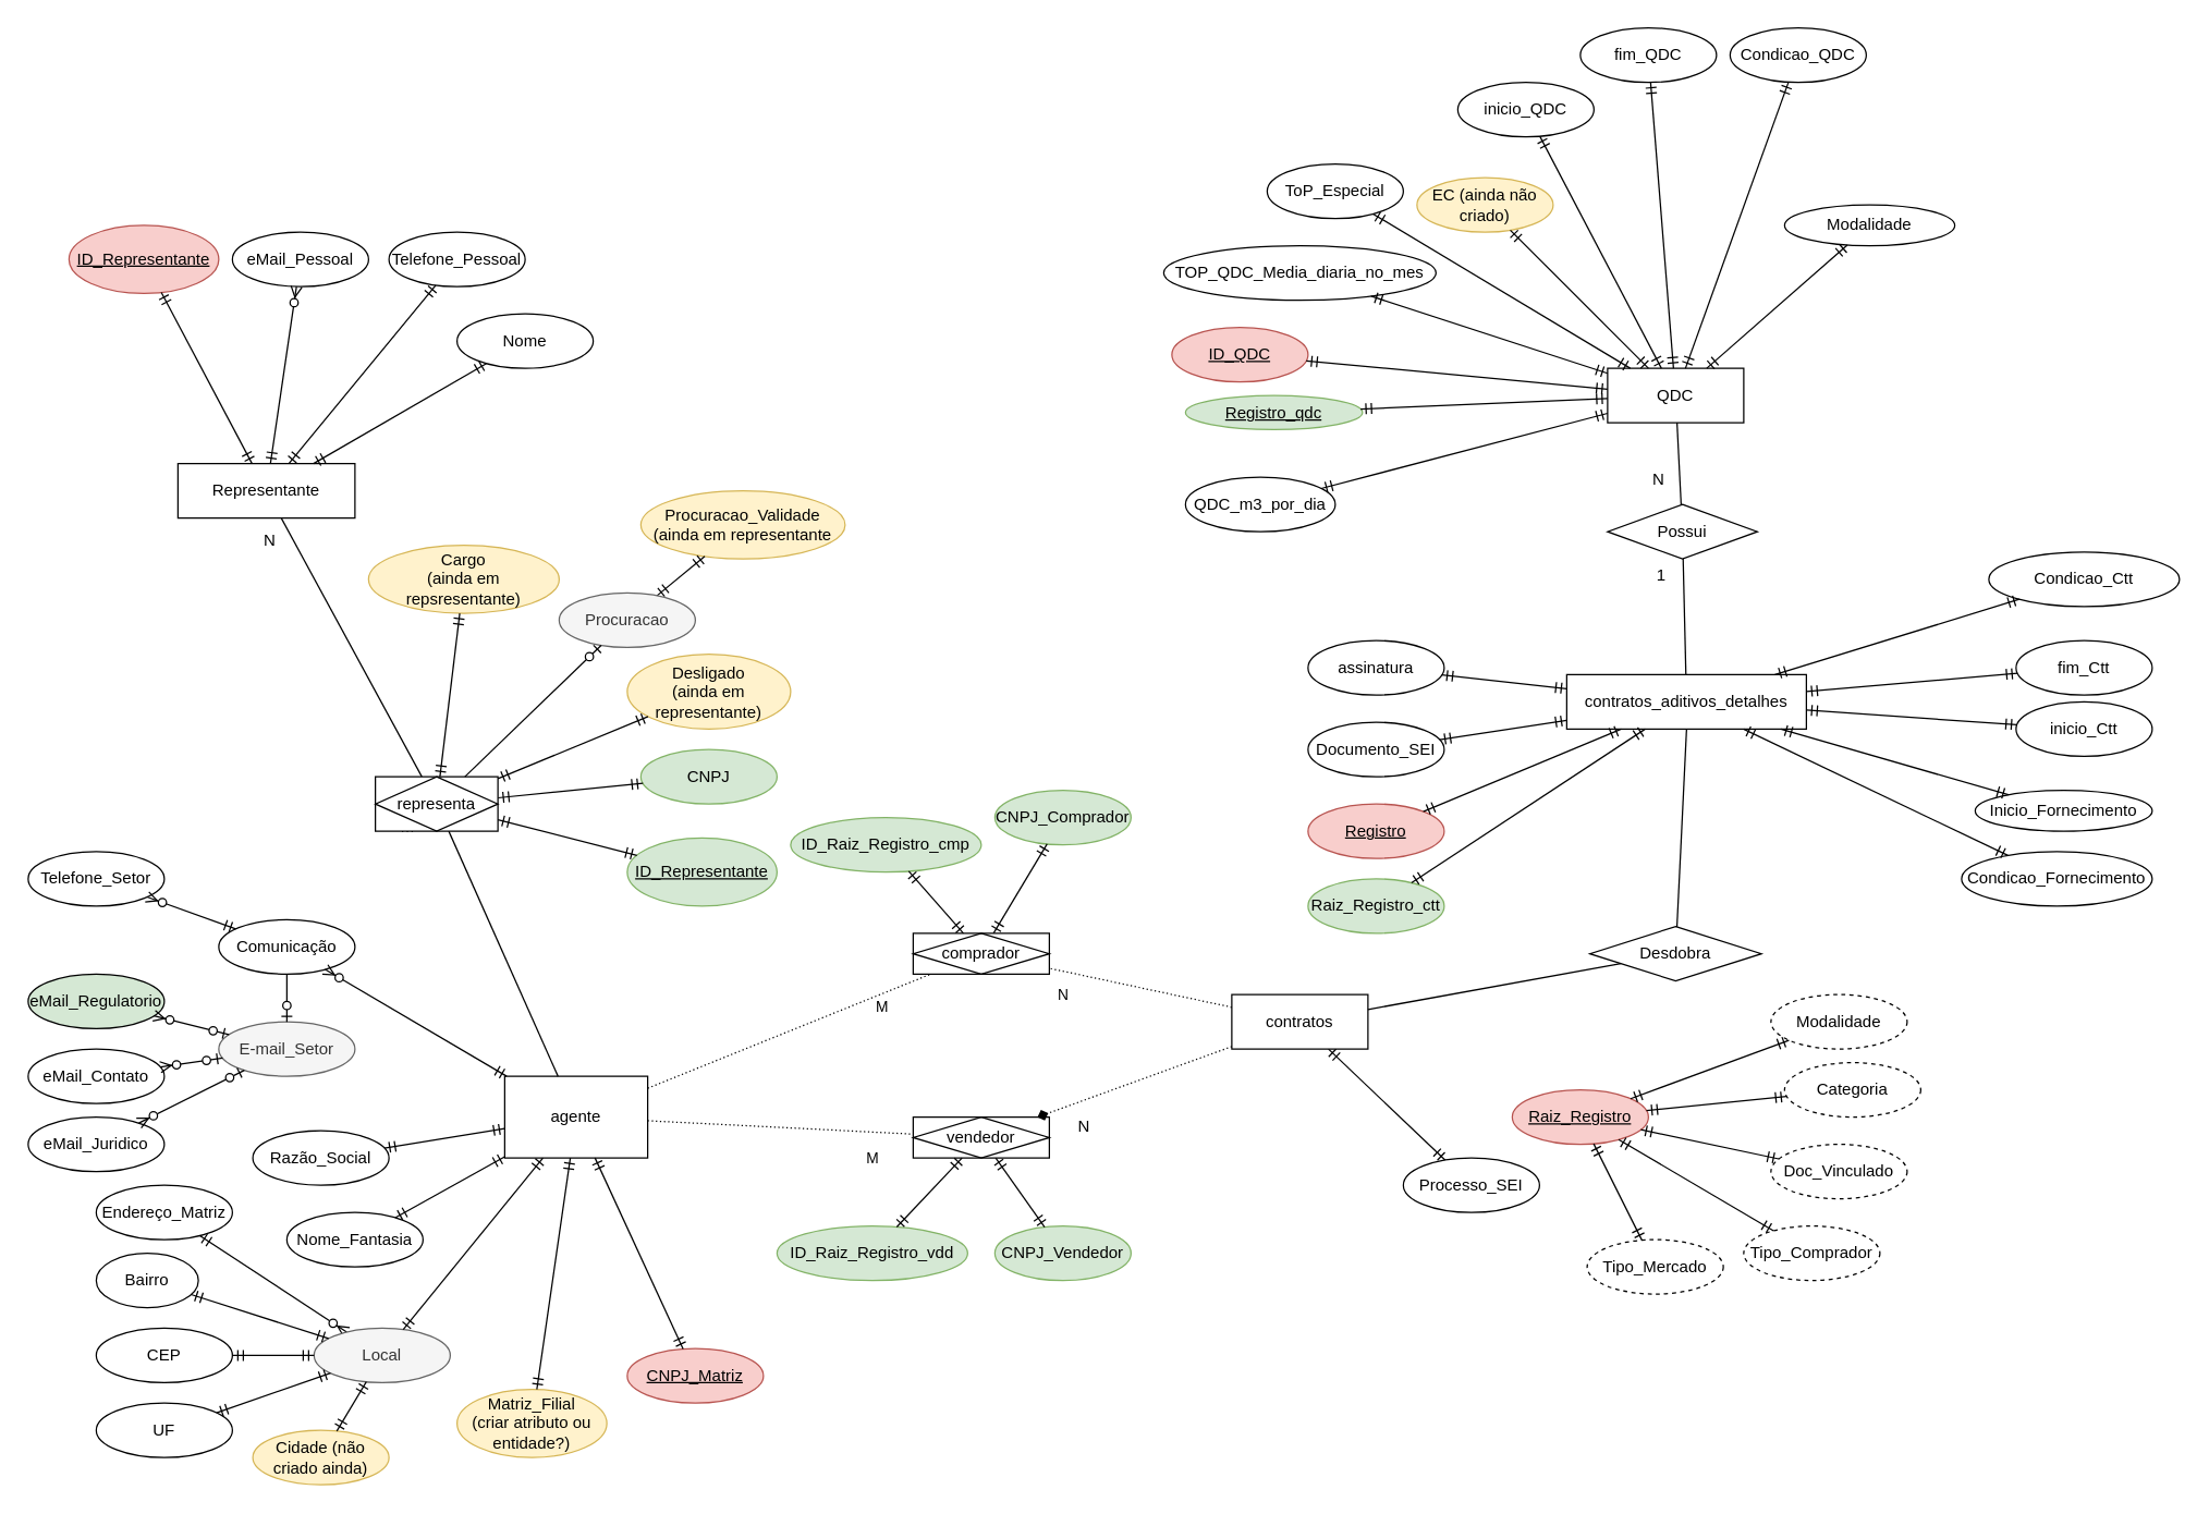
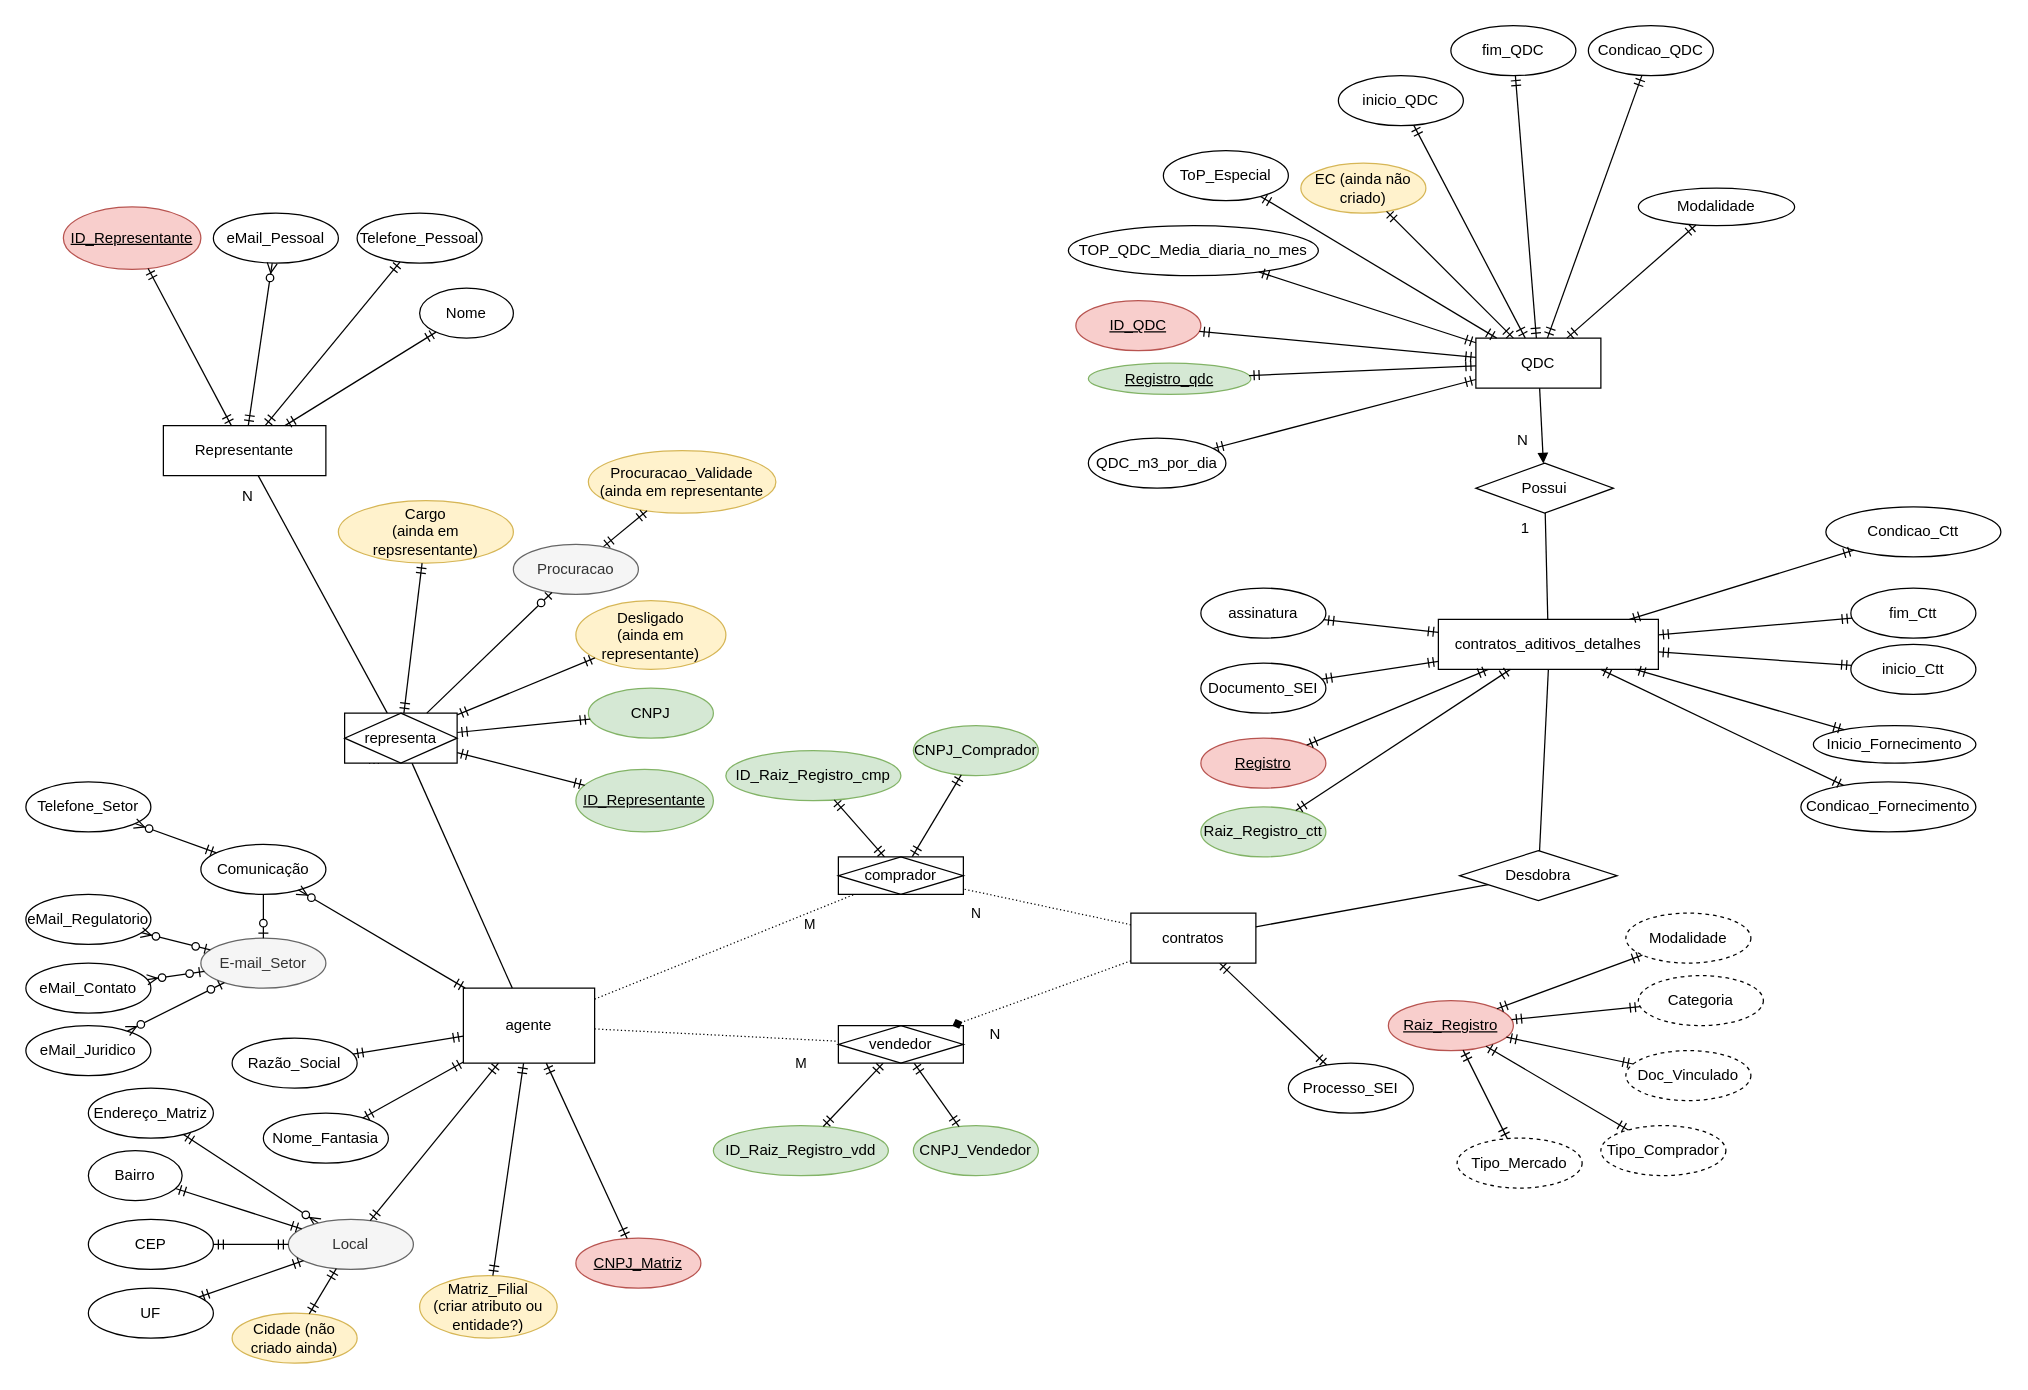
- <mxCell id="102" value="Nome" style="ellipse;whiteSpace=wrap;html=1;align=center;" vertex="1" parent="1"><mxGeometry x="335" y="230" width="100" height="40" as="geometry" /></mxCell>
+ <mxCell id="102" value="Nome" style="ellipse;whiteSpace=wrap;html=1;align=center;" vertex="1" parent="1"><mxGeometry x="335" y="230" width="75" height="40" as="geometry" /></mxCell>
- <mxCell id="38" value="" style="endArrow=none;html=1;rounded=0;" parent="1" source="30" target="29" edge="1"><mxGeometry relative="1" as="geometry"><mxPoint x="1170" y="520" as="sourcePoint" /><mxPoint x="1330" y="520" as="targetPoint" /></mxGeometry></mxCell>
+ <mxCell id="38" value="" style="endArrow=block;html=1;rounded=0;" parent="1" source="30" target="29" edge="1"><mxGeometry relative="1" as="geometry"><mxPoint x="1170" y="520" as="sourcePoint" /><mxPoint x="1330" y="520" as="targetPoint" /></mxGeometry></mxCell>
- <mxCell id="92" value="eMail_Regulatorio" style="ellipse;whiteSpace=wrap;html=1;align=center;fillColor=#d5e8d4;" vertex="1" parent="1"><mxGeometry x="20" y="715" width="100" height="40" as="geometry" /></mxCell>
+ <mxCell id="92" value="eMail_Regulatorio" style="ellipse;whiteSpace=wrap;html=1;align=center;" vertex="1" parent="1"><mxGeometry x="20" y="715" width="100" height="40" as="geometry" /></mxCell>
